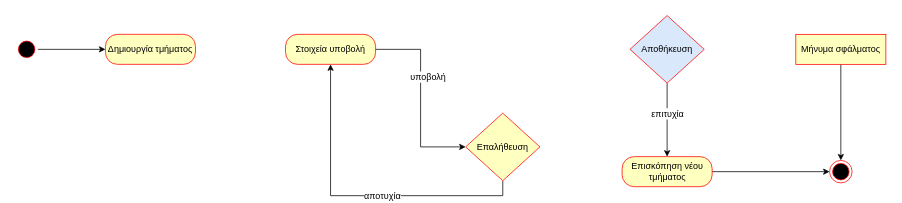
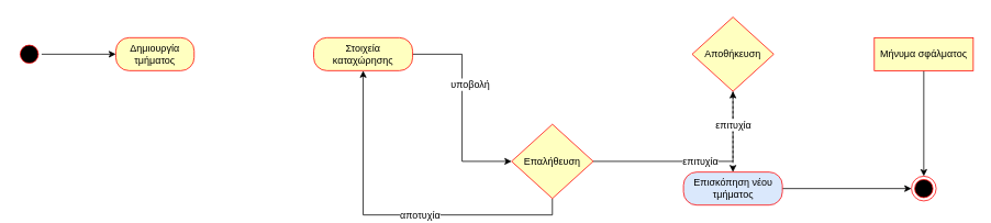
- <mxCell id="4" value="Δημιουργία τμήματος" style="rounded=1;whiteSpace=wrap;html=1;arcSize=40;fontColor=#000000;fillColor=#ffffc0;strokeColor=#ff0000;" vertex="1" parent="1"><mxGeometry x="140" y="45" width="120" height="40" as="geometry" /></mxCell>
+ <mxCell id="4" value="Δημιουργία τμήματος" style="rounded=1;whiteSpace=wrap;html=1;arcSize=40;fontColor=#000000;fillColor=#ffffc0;strokeColor=#ff0000;" vertex="1" parent="1"><mxGeometry x="140" y="45" width="95" height="40" as="geometry" /></mxCell>
- <mxCell id="7" value="Στοιχεία υποβολή" style="rounded=1;whiteSpace=wrap;html=1;arcSize=40;fontColor=#000000;fillColor=#ffffc0;strokeColor=#ff0000;" vertex="1" parent="1"><mxGeometry x="380" y="45" width="120" height="40" as="geometry" /></mxCell>
+ <mxCell id="7" value="Στοιχεία καταχώρησης" style="rounded=1;whiteSpace=wrap;html=1;arcSize=40;fontColor=#000000;fillColor=#ffffc0;strokeColor=#ff0000;" vertex="1" parent="1"><mxGeometry x="380" y="45" width="120" height="40" as="geometry" /></mxCell>
- <mxCell id="15" value="Αποθήκευση" style="rhombus;whiteSpace=wrap;html=1;fillColor=#dae8fc;strokeColor=#ff0000;" vertex="1" parent="1"><mxGeometry x="839" y="20" width="99" height="90" as="geometry" /></mxCell>
+ <mxCell id="15" value="Αποθήκευση" style="rhombus;whiteSpace=wrap;html=1;fillColor=#ffffc0;strokeColor=#ff0000;" vertex="1" parent="1"><mxGeometry x="839" y="20" width="99" height="90" as="geometry" /></mxCell>
- <mxCell id="13" style="edgeStyle=orthogonalEdgeStyle;rounded=0;orthogonalLoop=1;jettySize=auto;html=1;exitX=0.5;exitY=1;exitDx=0;exitDy=0;entryX=0.5;entryY=0;entryDx=0;entryDy=0;" edge="1" parent="1" source="15" target="17"><mxGeometry relative="1" as="geometry" /></mxCell>
+ <mxCell id="13" style="edgeStyle=orthogonalEdgeStyle;rounded=0;orthogonalLoop=1;jettySize=auto;html=1;exitX=0.5;exitY=1;exitDx=0;exitDy=0;entryX=0.5;entryY=0;entryDx=0;entryDy=0;dashed=1;" edge="1" parent="1" source="15" target="17"><mxGeometry relative="1" as="geometry" /></mxCell>
+ <mxCell id="10" style="edgeStyle=orthogonalEdgeStyle;rounded=0;orthogonalLoop=1;jettySize=auto;html=1;exitX=1;exitY=0.5;exitDx=0;exitDy=0;" edge="1" parent="1" source="12" target="15"><mxGeometry relative="1" as="geometry"><mxPoint x="820" y="65.069" as="targetPoint" /></mxGeometry></mxCell>
+ <mxCell id="11" value="επιτυχία" style="text;html=1;resizable=0;points=[];align=center;verticalAlign=middle;labelBackgroundColor=#ffffff;" vertex="1" connectable="0" parent="10"><mxGeometry x="0.147" y="1" relative="1" as="geometry"><mxPoint x="-17" y="1" as="offset" /></mxGeometry></mxCell>
- <mxCell id="17" value="Επισκόπηση νέου τμήματος" style="rounded=1;whiteSpace=wrap;html=1;arcSize=40;fontColor=#000000;fillColor=#ffffc0;strokeColor=#ff0000;" vertex="1" parent="1"><mxGeometry x="828.5" y="208" width="120" height="40" as="geometry" /></mxCell>
+ <mxCell id="17" value="Επισκόπηση νέου τμήματος" style="rounded=1;whiteSpace=wrap;html=1;arcSize=40;fontColor=#000000;fillColor=#dae8fc;strokeColor=#ff0000;" vertex="1" parent="1"><mxGeometry x="828.5" y="208" width="120" height="40" as="geometry" /></mxCell>
